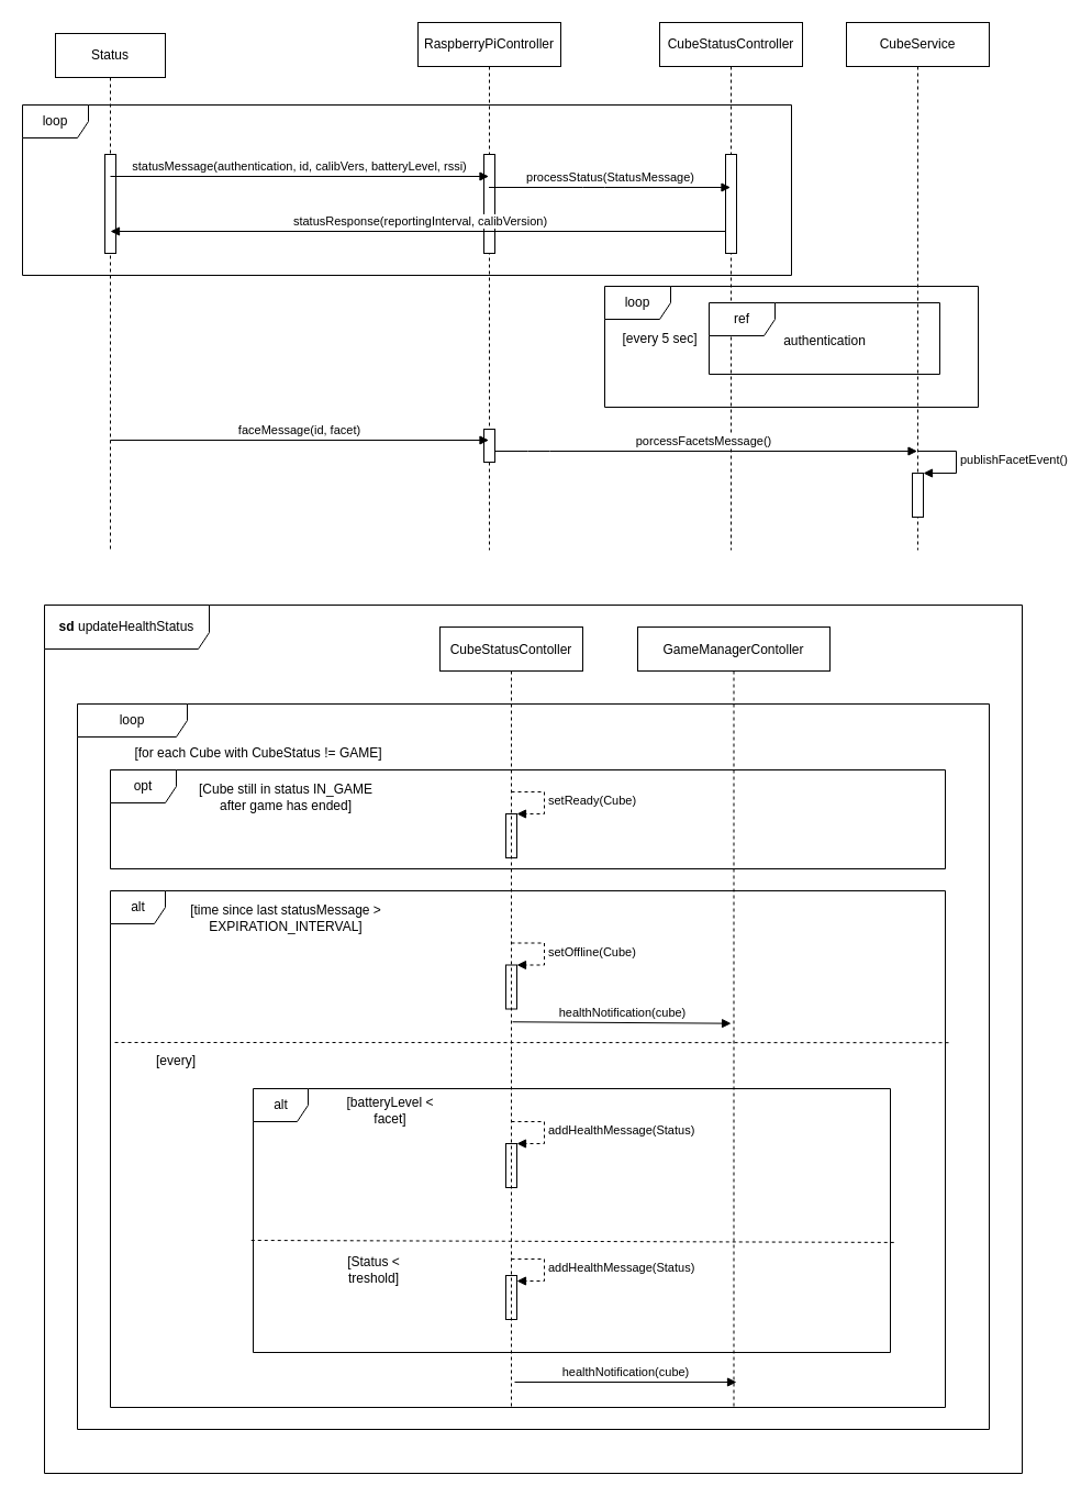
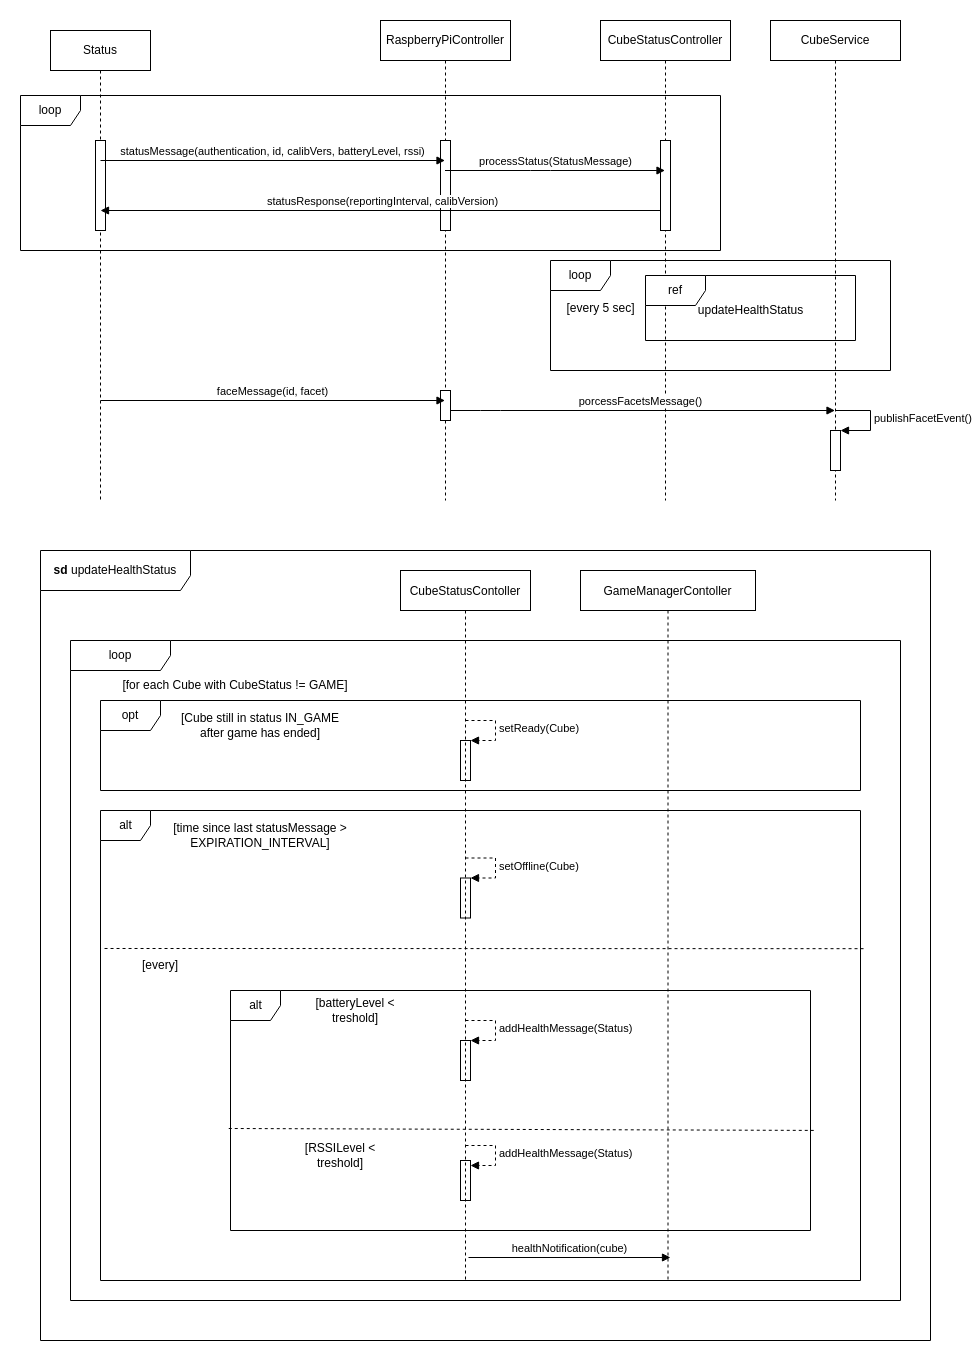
- <mxCell id="45" value="authentication" style="text;html=1;align=center;verticalAlign=middle;resizable=0;points=[];autosize=1;strokeColor=none;" vertex="1" parent="1"><mxGeometry x="690" y="300" width="120" height="20" as="geometry" /></mxCell>
+ <mxCell id="45" value="updateHealthStatus" style="text;html=1;align=center;verticalAlign=middle;resizable=0;points=[];autosize=1;strokeColor=none;" vertex="1" parent="1"><mxGeometry x="690" y="300" width="120" height="20" as="geometry" /></mxCell>
- <mxCell id="12" value="healthNotification(cube)" style="html=1;verticalAlign=bottom;endArrow=block;exitX=0.508;exitY=0.506;exitDx=0;exitDy=0;exitPerimeter=0;entryX=0.486;entryY=0.508;entryDx=0;entryDy=0;entryPerimeter=0;" parent="1" source="7" target="8" edge="1"><mxGeometry width="80" relative="1" as="geometry"><mxPoint x="470" y="906.5" as="sourcePoint" /><mxPoint x="660" y="906.5" as="targetPoint" /></mxGeometry></mxCell>
- <mxCell id="19" value="[batteryLevel &amp;lt; &lt;br&gt;facet]" style="text;html=1;strokeColor=none;fillColor=none;align=center;verticalAlign=middle;whiteSpace=wrap;rounded=0;" parent="1" vertex="1"><mxGeometry x="280" y="1000" width="150" height="20" as="geometry" /></mxCell>
+ <mxCell id="19" value="[batteryLevel &amp;lt; &lt;br&gt;treshold]" style="text;html=1;strokeColor=none;fillColor=none;align=center;verticalAlign=middle;whiteSpace=wrap;rounded=0;" parent="1" vertex="1"><mxGeometry x="280" y="1000" width="150" height="20" as="geometry" /></mxCell>
- <mxCell id="20" value="[Status &amp;lt; &lt;br&gt;treshold]" style="text;html=1;strokeColor=none;fillColor=none;align=center;verticalAlign=middle;whiteSpace=wrap;rounded=0;" parent="1" vertex="1"><mxGeometry x="240" y="1140" width="200" height="30" as="geometry" /></mxCell>
+ <mxCell id="20" value="[RSSILevel &amp;lt; &lt;br&gt;treshold]" style="text;html=1;strokeColor=none;fillColor=none;align=center;verticalAlign=middle;whiteSpace=wrap;rounded=0;" parent="1" vertex="1"><mxGeometry x="240" y="1140" width="200" height="30" as="geometry" /></mxCell>
